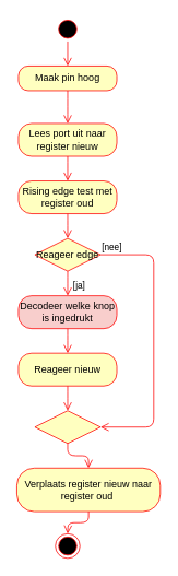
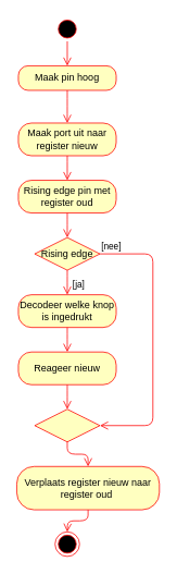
- <mxCell id="6" value="Lees port uit naar register nieuw" style="rounded=1;whiteSpace=wrap;html=1;arcSize=40;fontColor=#000000;fillColor=#ffffc0;strokeColor=#ff0000;" parent="1" vertex="1"><mxGeometry x="22" y="150" width="120" height="40" as="geometry" /></mxCell>
+ <mxCell id="6" value="Maak port uit naar register nieuw" style="rounded=1;whiteSpace=wrap;html=1;arcSize=40;fontColor=#000000;fillColor=#ffffc0;strokeColor=#ff0000;" parent="1" vertex="1"><mxGeometry x="22" y="150" width="120" height="40" as="geometry" /></mxCell>
- <mxCell id="8" value="Rising edge test met register oud" style="rounded=1;whiteSpace=wrap;html=1;arcSize=40;fontColor=#000000;fillColor=#ffffc0;strokeColor=#ff0000;" parent="1" vertex="1"><mxGeometry x="22" y="220" width="120" height="40" as="geometry" /></mxCell>
+ <mxCell id="8" value="Rising edge pin met register oud" style="rounded=1;whiteSpace=wrap;html=1;arcSize=40;fontColor=#000000;fillColor=#ffffc0;strokeColor=#ff0000;" parent="1" vertex="1"><mxGeometry x="22" y="220" width="120" height="40" as="geometry" /></mxCell>
- <mxCell id="10" value="Reageer edge" style="rhombus;whiteSpace=wrap;html=1;fillColor=#ffffc0;strokeColor=#ff0000;" parent="1" vertex="1"><mxGeometry x="42" y="290" width="80" height="40" as="geometry" /></mxCell>
+ <mxCell id="10" value="Rising edge" style="rhombus;whiteSpace=wrap;html=1;fillColor=#ffffc0;strokeColor=#ff0000;" parent="1" vertex="1"><mxGeometry x="42" y="290" width="80" height="40" as="geometry" /></mxCell>
- <mxCell id="13" value="Decodeer welke knop is ingedrukt" style="rounded=1;whiteSpace=wrap;html=1;arcSize=40;fontColor=#000000;fillColor=#f8cecc;strokeColor=#ff0000;" parent="1" vertex="1"><mxGeometry x="22" y="360" width="120" height="40" as="geometry" /></mxCell>
+ <mxCell id="13" value="Decodeer welke knop is ingedrukt" style="rounded=1;whiteSpace=wrap;html=1;arcSize=40;fontColor=#000000;fillColor=#ffffc0;strokeColor=#ff0000;" parent="1" vertex="1"><mxGeometry x="22" y="360" width="120" height="40" as="geometry" /></mxCell>
